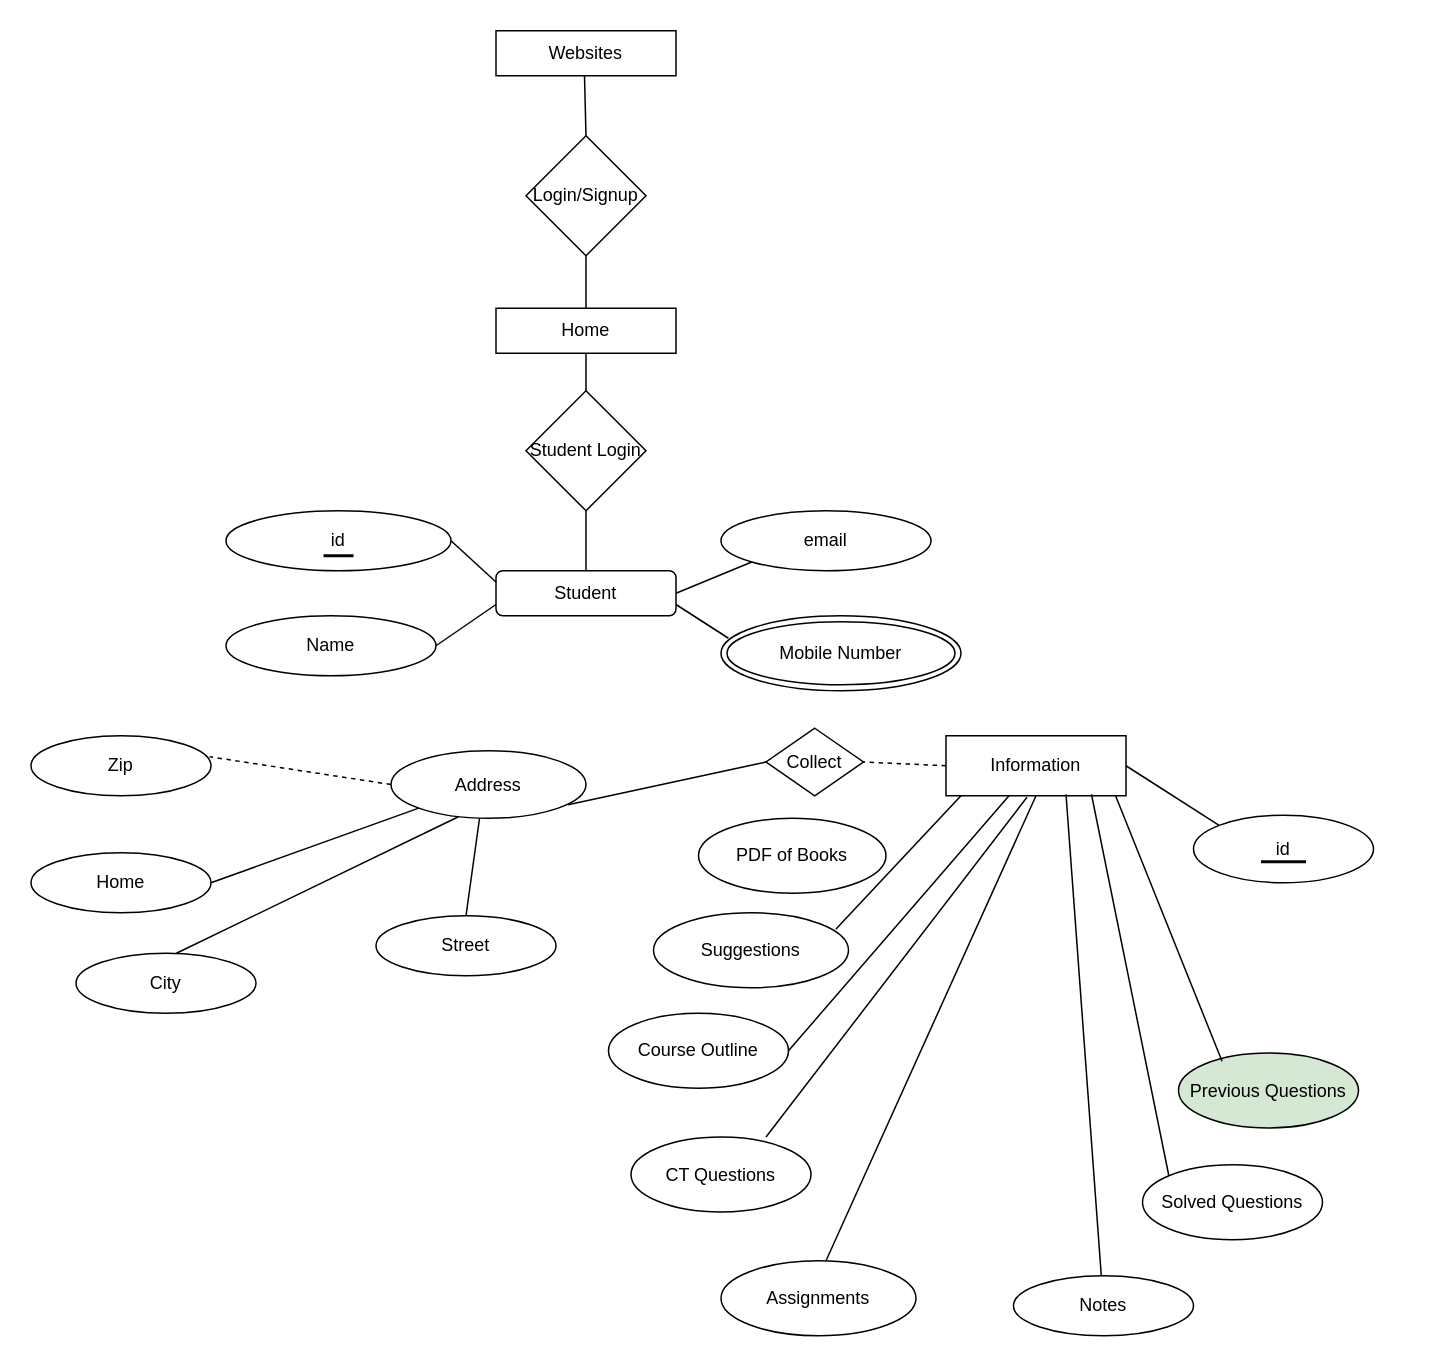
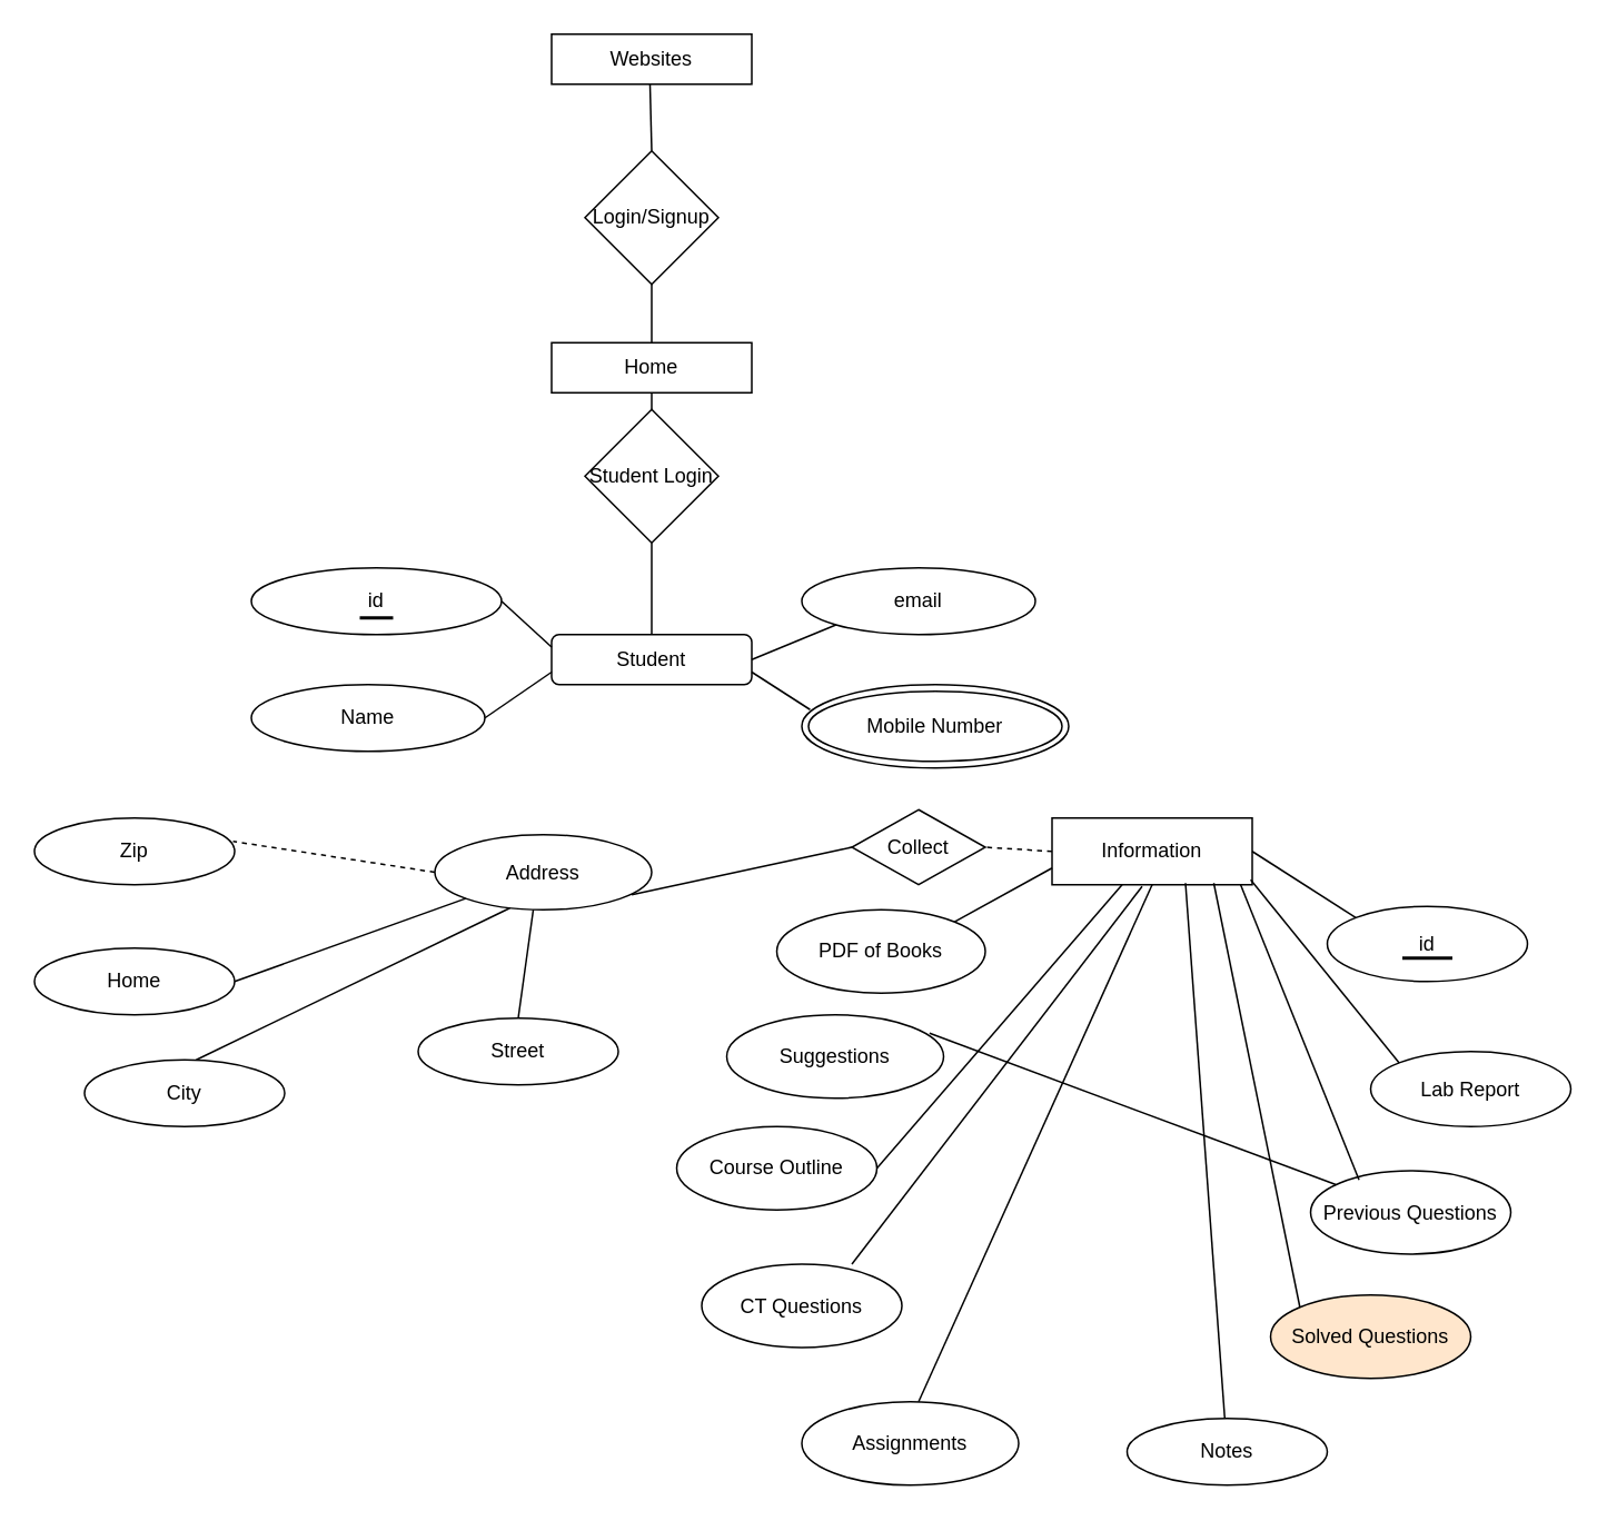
- <mxCell id="7" value="Student Login" style="rhombus;whiteSpace=wrap;html=1;" parent="1" vertex="1"><mxGeometry x="350" y="260" width="80" height="80" as="geometry" /></mxCell>
+ <mxCell id="7" value="Student Login" style="rhombus;whiteSpace=wrap;html=1;" parent="1" vertex="1"><mxGeometry x="350" y="245" width="80" height="80" as="geometry" /></mxCell>
- <mxCell id="29" value="Collect" style="rhombus;whiteSpace=wrap;html=1;" parent="1" vertex="1"><mxGeometry x="510" y="485" width="65" height="45" as="geometry" /></mxCell>
+ <mxCell id="29" value="Collect" style="rhombus;whiteSpace=wrap;html=1;" parent="1" vertex="1"><mxGeometry x="510" y="485" width="80" height="45" as="geometry" /></mxCell>
+ <mxCell id="45" value="" style="endArrow=none;html=1;exitX=1;exitY=0;exitDx=0;exitDy=0;entryX=0;entryY=0.75;entryDx=0;entryDy=0;" parent="1" source="43" target="31" edge="1"><mxGeometry width="50" height="50" relative="1" as="geometry"><mxPoint x="140" y="970" as="sourcePoint" /><mxPoint x="480" y="640" as="targetPoint" /></mxGeometry></mxCell>
- <mxCell id="44" value="" style="endArrow=none;html=1;entryX=0.083;entryY=1;entryDx=0;entryDy=0;entryPerimeter=0;exitX=0.935;exitY=0.22;exitDx=0;exitDy=0;exitPerimeter=0;" parent="1" source="36" target="31" edge="1"><mxGeometry width="50" height="50" relative="1" as="geometry"><mxPoint x="140" y="970" as="sourcePoint" /><mxPoint x="190" y="920" as="targetPoint" /></mxGeometry></mxCell>
+ <mxCell id="44" value="" style="endArrow=none;html=1;exitX=0.935;exitY=0.22;exitDx=0;exitDy=0;exitPerimeter=0;" parent="1" source="36" target="34" edge="1"><mxGeometry width="50" height="50" relative="1" as="geometry"><mxPoint x="140" y="970" as="sourcePoint" /><mxPoint x="190" y="920" as="targetPoint" /></mxGeometry></mxCell>
+ <mxCell id="53" value="" style="endArrow=none;html=1;entryX=0;entryY=0;entryDx=0;entryDy=0;exitX=0.992;exitY=0.925;exitDx=0;exitDy=0;exitPerimeter=0;" parent="1" source="31" target="41" edge="1"><mxGeometry width="50" height="50" relative="1" as="geometry"><mxPoint x="792" y="620" as="sourcePoint" /><mxPoint x="810" y="640" as="targetPoint" /></mxGeometry></mxCell>
+ <mxCell id="41" value="Lab Report" style="ellipse;whiteSpace=wrap;html=1;" parent="1" vertex="1"><mxGeometry x="821" y="630" width="120" height="45" as="geometry" /></mxCell>
- <mxCell id="34" value="Previous Questions" style="ellipse;whiteSpace=wrap;html=1;fillColor=#d5e8d4;" parent="1" vertex="1"><mxGeometry x="785" y="701.5" width="120" height="50" as="geometry" /></mxCell>
+ <mxCell id="34" value="Previous Questions" style="ellipse;whiteSpace=wrap;html=1;" parent="1" vertex="1"><mxGeometry x="785" y="701.5" width="120" height="50" as="geometry" /></mxCell>
- <mxCell id="35" value="Solved Questions" style="ellipse;whiteSpace=wrap;html=1;" parent="1" vertex="1"><mxGeometry x="761" y="776" width="120" height="50" as="geometry" /></mxCell>
+ <mxCell id="35" value="Solved Questions" style="ellipse;whiteSpace=wrap;html=1;fillColor=#ffe6cc;" parent="1" vertex="1"><mxGeometry x="761" y="776" width="120" height="50" as="geometry" /></mxCell>
